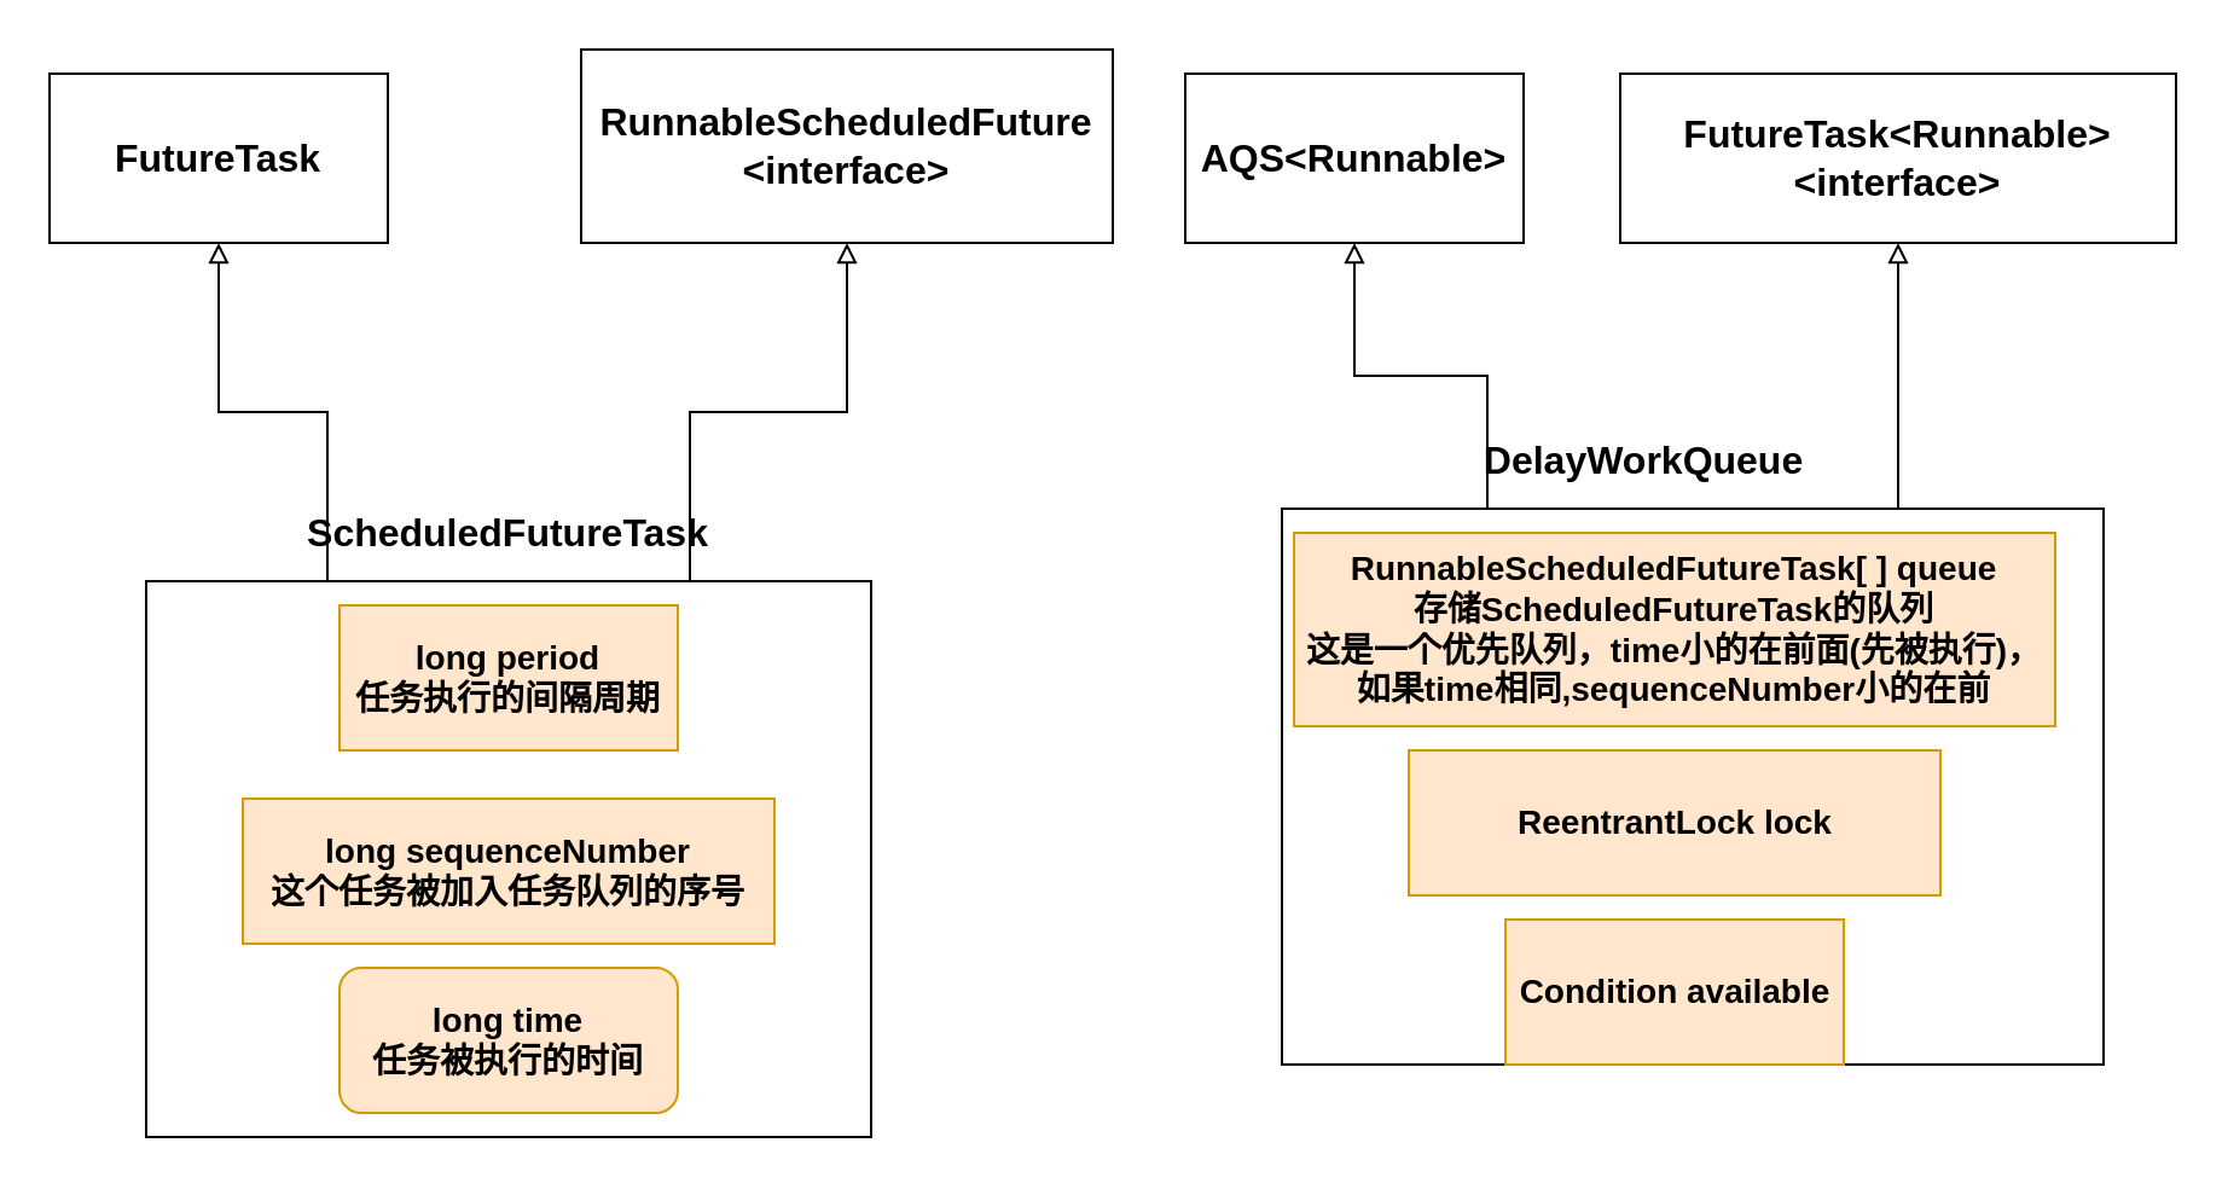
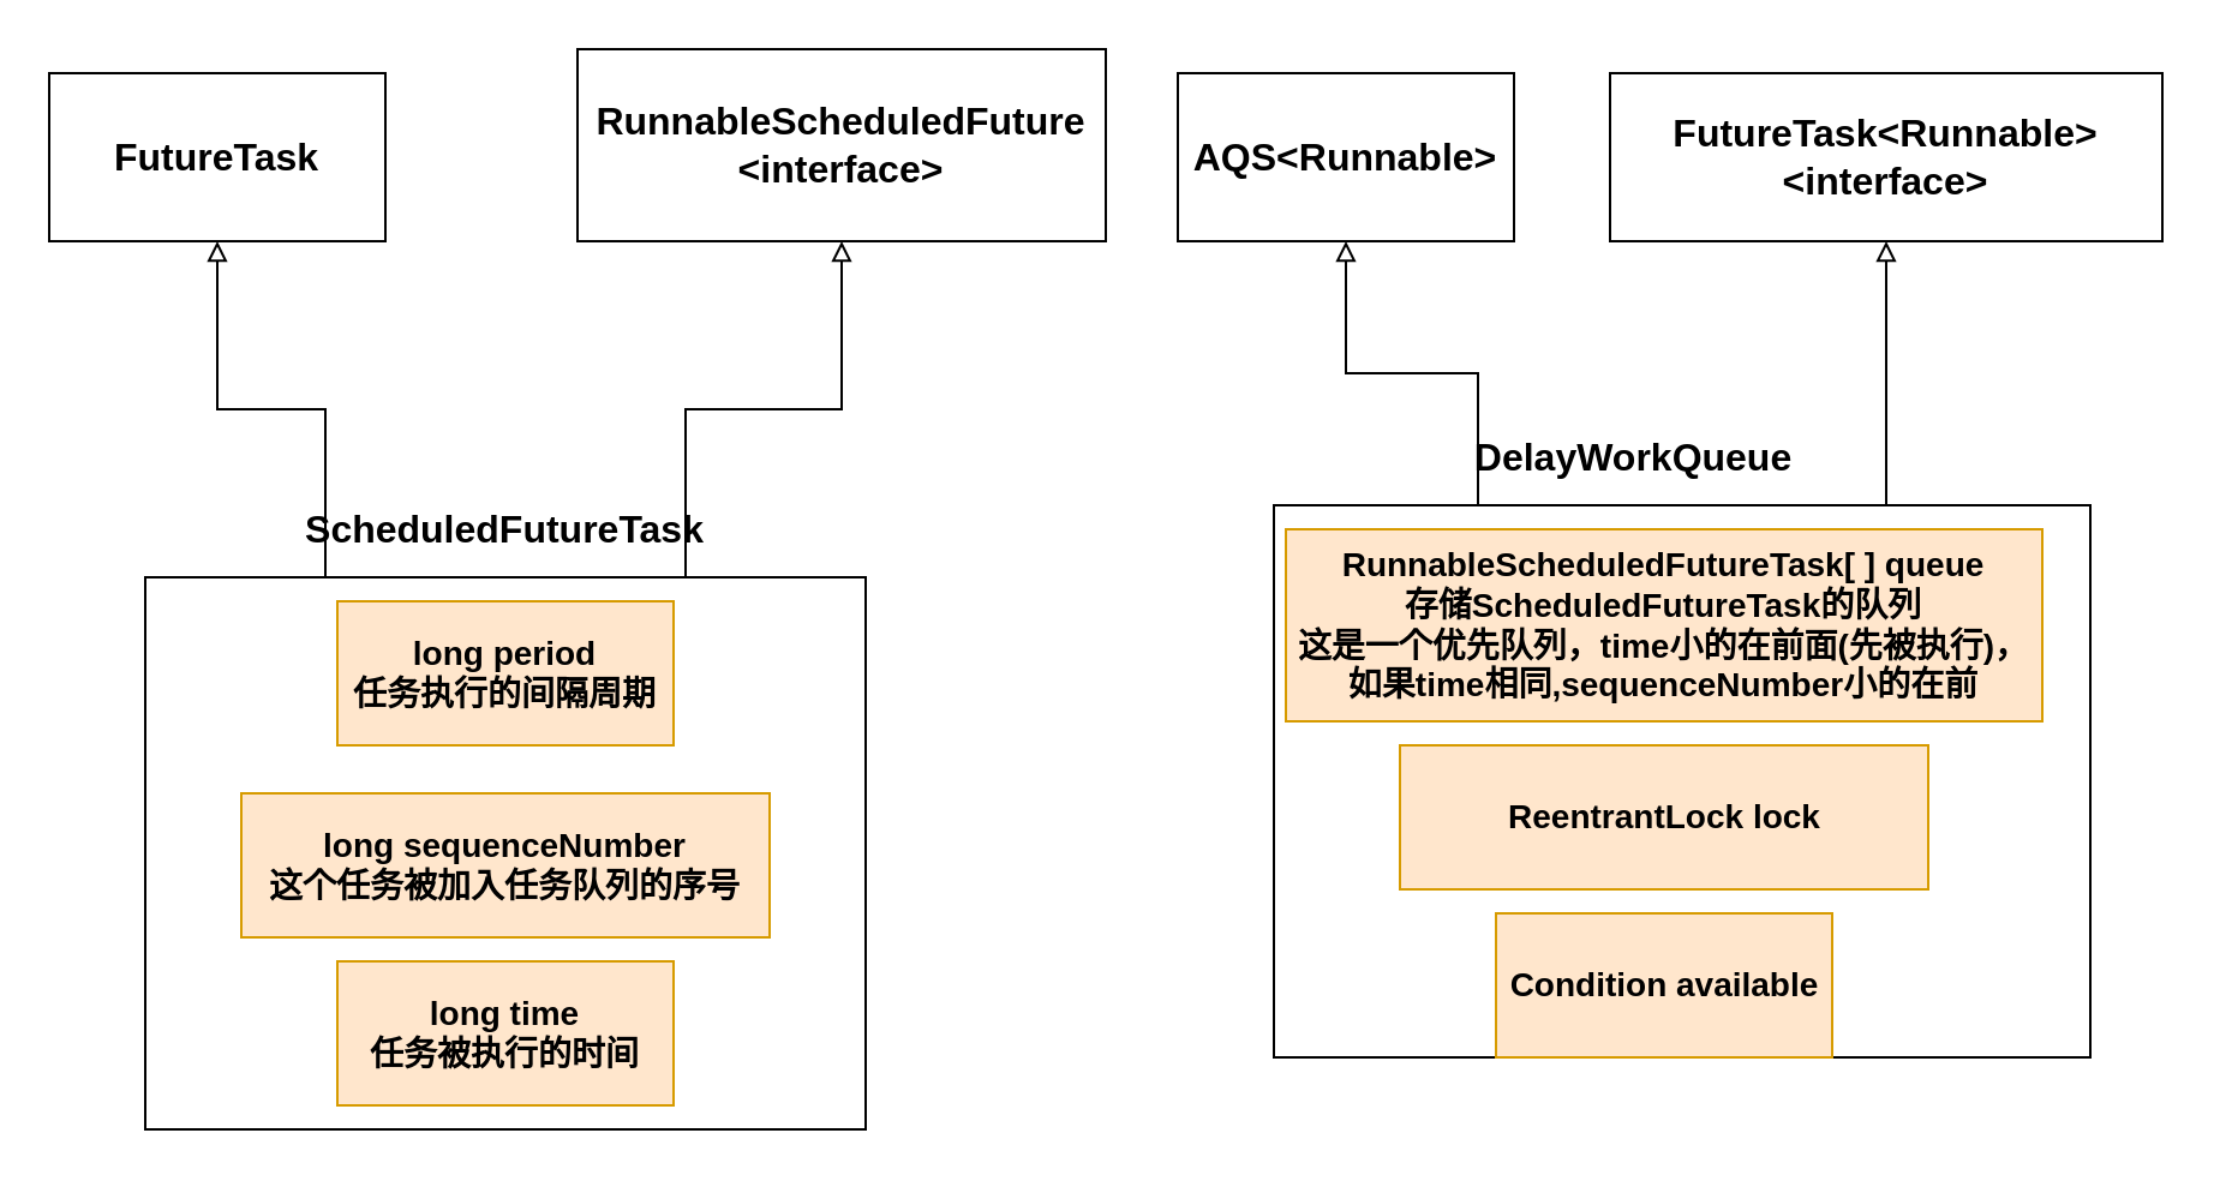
- <mxCell id="8" value="&lt;b&gt;&lt;font style=&quot;font-size: 14px&quot;&gt;long time&lt;br&gt;任务被执行的时间&lt;br&gt;&lt;/font&gt;&lt;/b&gt;" style="whiteSpace=wrap;html=1;fillColor=#ffe6cc;strokeColor=#d79b00;rounded=1;" parent="1" vertex="1"><mxGeometry x="140" y="400" width="140" height="60" as="geometry" /></mxCell>
+ <mxCell id="8" value="&lt;b&gt;&lt;font style=&quot;font-size: 14px&quot;&gt;long time&lt;br&gt;任务被执行的时间&lt;br&gt;&lt;/font&gt;&lt;/b&gt;" style="rounded=0;whiteSpace=wrap;html=1;fillColor=#ffe6cc;strokeColor=#d79b00;" parent="1" vertex="1"><mxGeometry x="140" y="400" width="140" height="60" as="geometry" /></mxCell>
